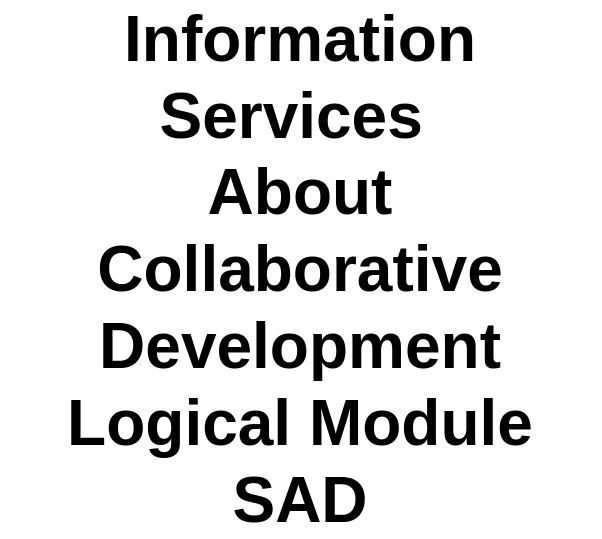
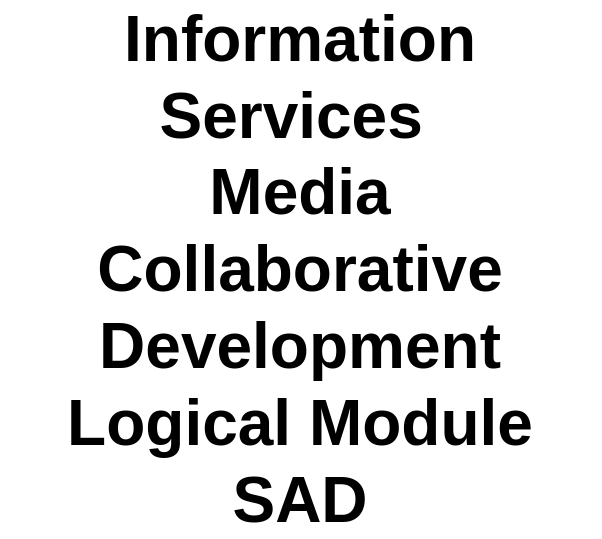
- <mxCell id="4" value="&lt;font style=&quot;font-size: 64px&quot;&gt;&lt;b&gt;Information Services&lt;/b&gt;&lt;b&gt;&amp;nbsp;&lt;/b&gt;&lt;b&gt;&lt;br&gt;About Collaborative Development&lt;br&gt;Logical Module&lt;br&gt;&lt;/b&gt;&lt;b&gt;SAD&lt;/b&gt;&lt;b&gt;&lt;br&gt;&lt;/b&gt;&lt;/font&gt;" style="text;html=1;strokeColor=none;fillColor=none;align=center;verticalAlign=middle;whiteSpace=wrap;rounded=0;fontSize=48;opacity=30;" parent="3" vertex="1"><mxGeometry x="20" y="20" width="560" height="320" as="geometry" /></mxCell>
+ <mxCell id="4" value="&lt;font style=&quot;font-size: 64px&quot;&gt;&lt;b&gt;Information Services&lt;/b&gt;&lt;b&gt;&amp;nbsp;&lt;/b&gt;&lt;b&gt;&lt;br&gt;Media Collaborative Development&lt;br&gt;Logical Module&lt;br&gt;&lt;/b&gt;&lt;b&gt;SAD&lt;/b&gt;&lt;b&gt;&lt;br&gt;&lt;/b&gt;&lt;/font&gt;" style="text;html=1;strokeColor=none;fillColor=none;align=center;verticalAlign=middle;whiteSpace=wrap;rounded=0;fontSize=48;opacity=30;" parent="3" vertex="1"><mxGeometry x="20" y="20" width="560" height="320" as="geometry" /></mxCell>
